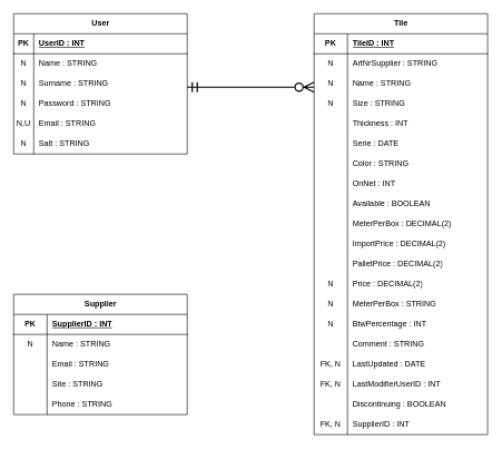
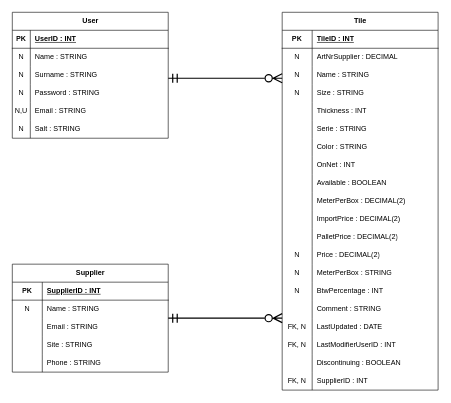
- <mxCell id="27" value="ArtNrSupplier : STRING" style="shape=partialRectangle;connectable=0;fillColor=none;top=0;left=0;bottom=0;right=0;align=left;spacingLeft=6;overflow=hidden;whiteSpace=wrap;html=1;" parent="25" vertex="1"><mxGeometry x="50" width="210" height="30" as="geometry"><mxRectangle width="210" height="30" as="alternateBounds" /></mxGeometry></mxCell>
+ <mxCell id="27" value="ArtNrSupplier : DECIMAL" style="shape=partialRectangle;connectable=0;fillColor=none;top=0;left=0;bottom=0;right=0;align=left;spacingLeft=6;overflow=hidden;whiteSpace=wrap;html=1;" parent="25" vertex="1"><mxGeometry x="50" width="210" height="30" as="geometry"><mxRectangle width="210" height="30" as="alternateBounds" /></mxGeometry></mxCell>
- <mxCell id="39" value="Serie : DATE" style="shape=partialRectangle;connectable=0;fillColor=none;top=0;left=0;bottom=0;right=0;align=left;spacingLeft=6;overflow=hidden;whiteSpace=wrap;html=1;" parent="37" vertex="1"><mxGeometry x="50" width="210" height="30" as="geometry"><mxRectangle width="210" height="30" as="alternateBounds" /></mxGeometry></mxCell>
+ <mxCell id="39" value="Serie : STRING" style="shape=partialRectangle;connectable=0;fillColor=none;top=0;left=0;bottom=0;right=0;align=left;spacingLeft=6;overflow=hidden;whiteSpace=wrap;html=1;" parent="37" vertex="1"><mxGeometry x="50" width="210" height="30" as="geometry"><mxRectangle width="210" height="30" as="alternateBounds" /></mxGeometry></mxCell>
+ <mxCell id="98" style="edgeStyle=orthogonalEdgeStyle;rounded=0;orthogonalLoop=1;jettySize=auto;html=1;endArrow=ERzeroToMany;endFill=0;startArrow=ERmandOne;startFill=0;endSize=12;startSize=12;strokeWidth=2;" edge="1" parent="1" source="82" target="21"><mxGeometry relative="1" as="geometry"><Array as="points"><mxPoint x="420" y="530" /><mxPoint x="420" y="530" /></Array></mxGeometry></mxCell>
